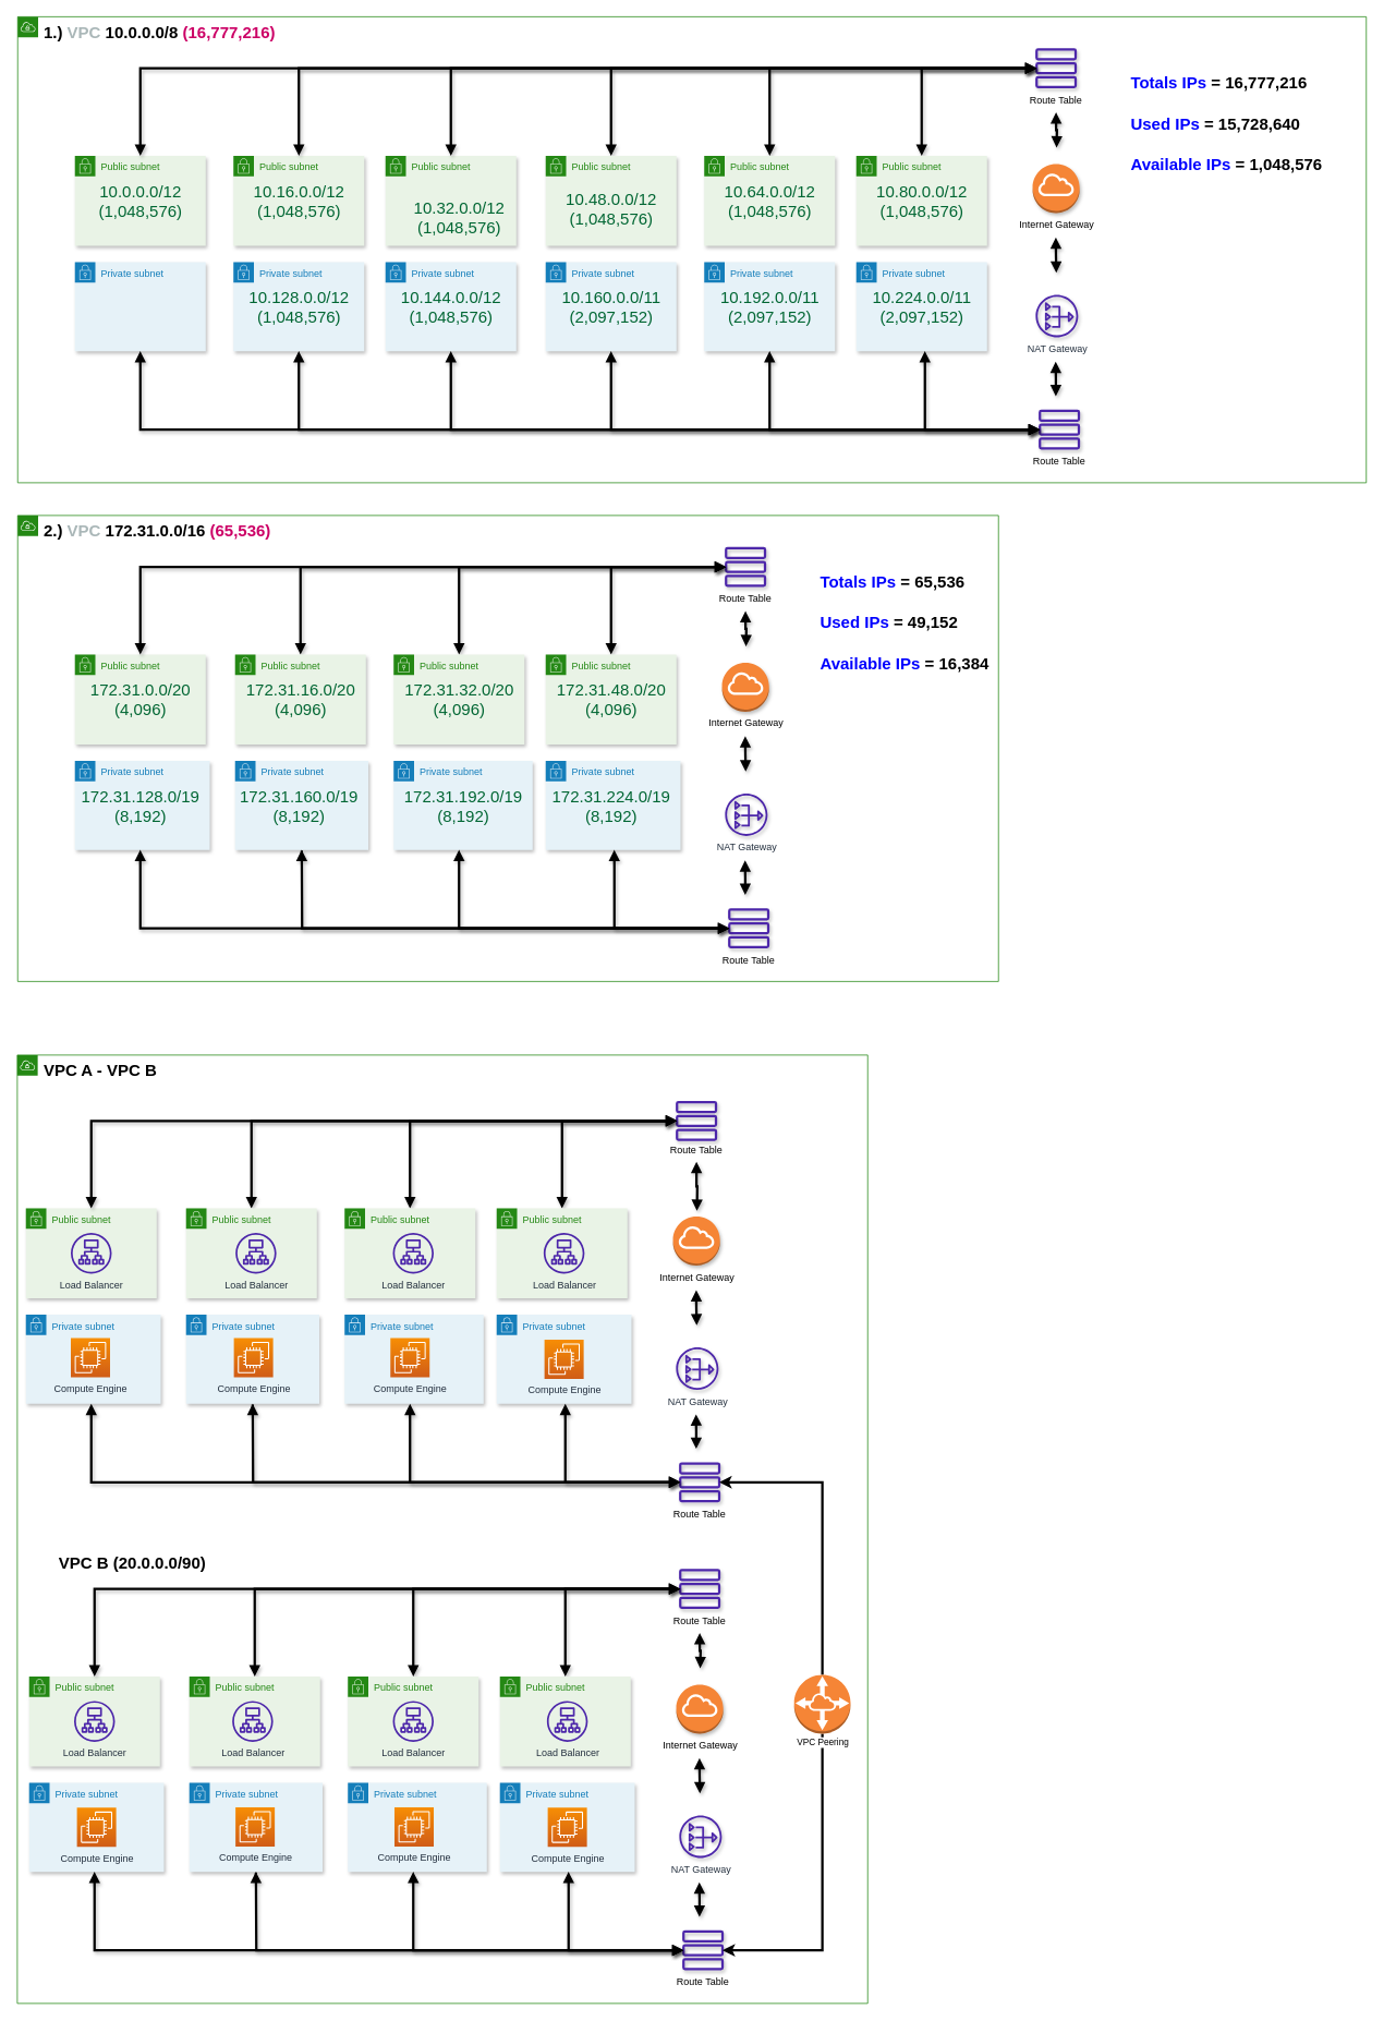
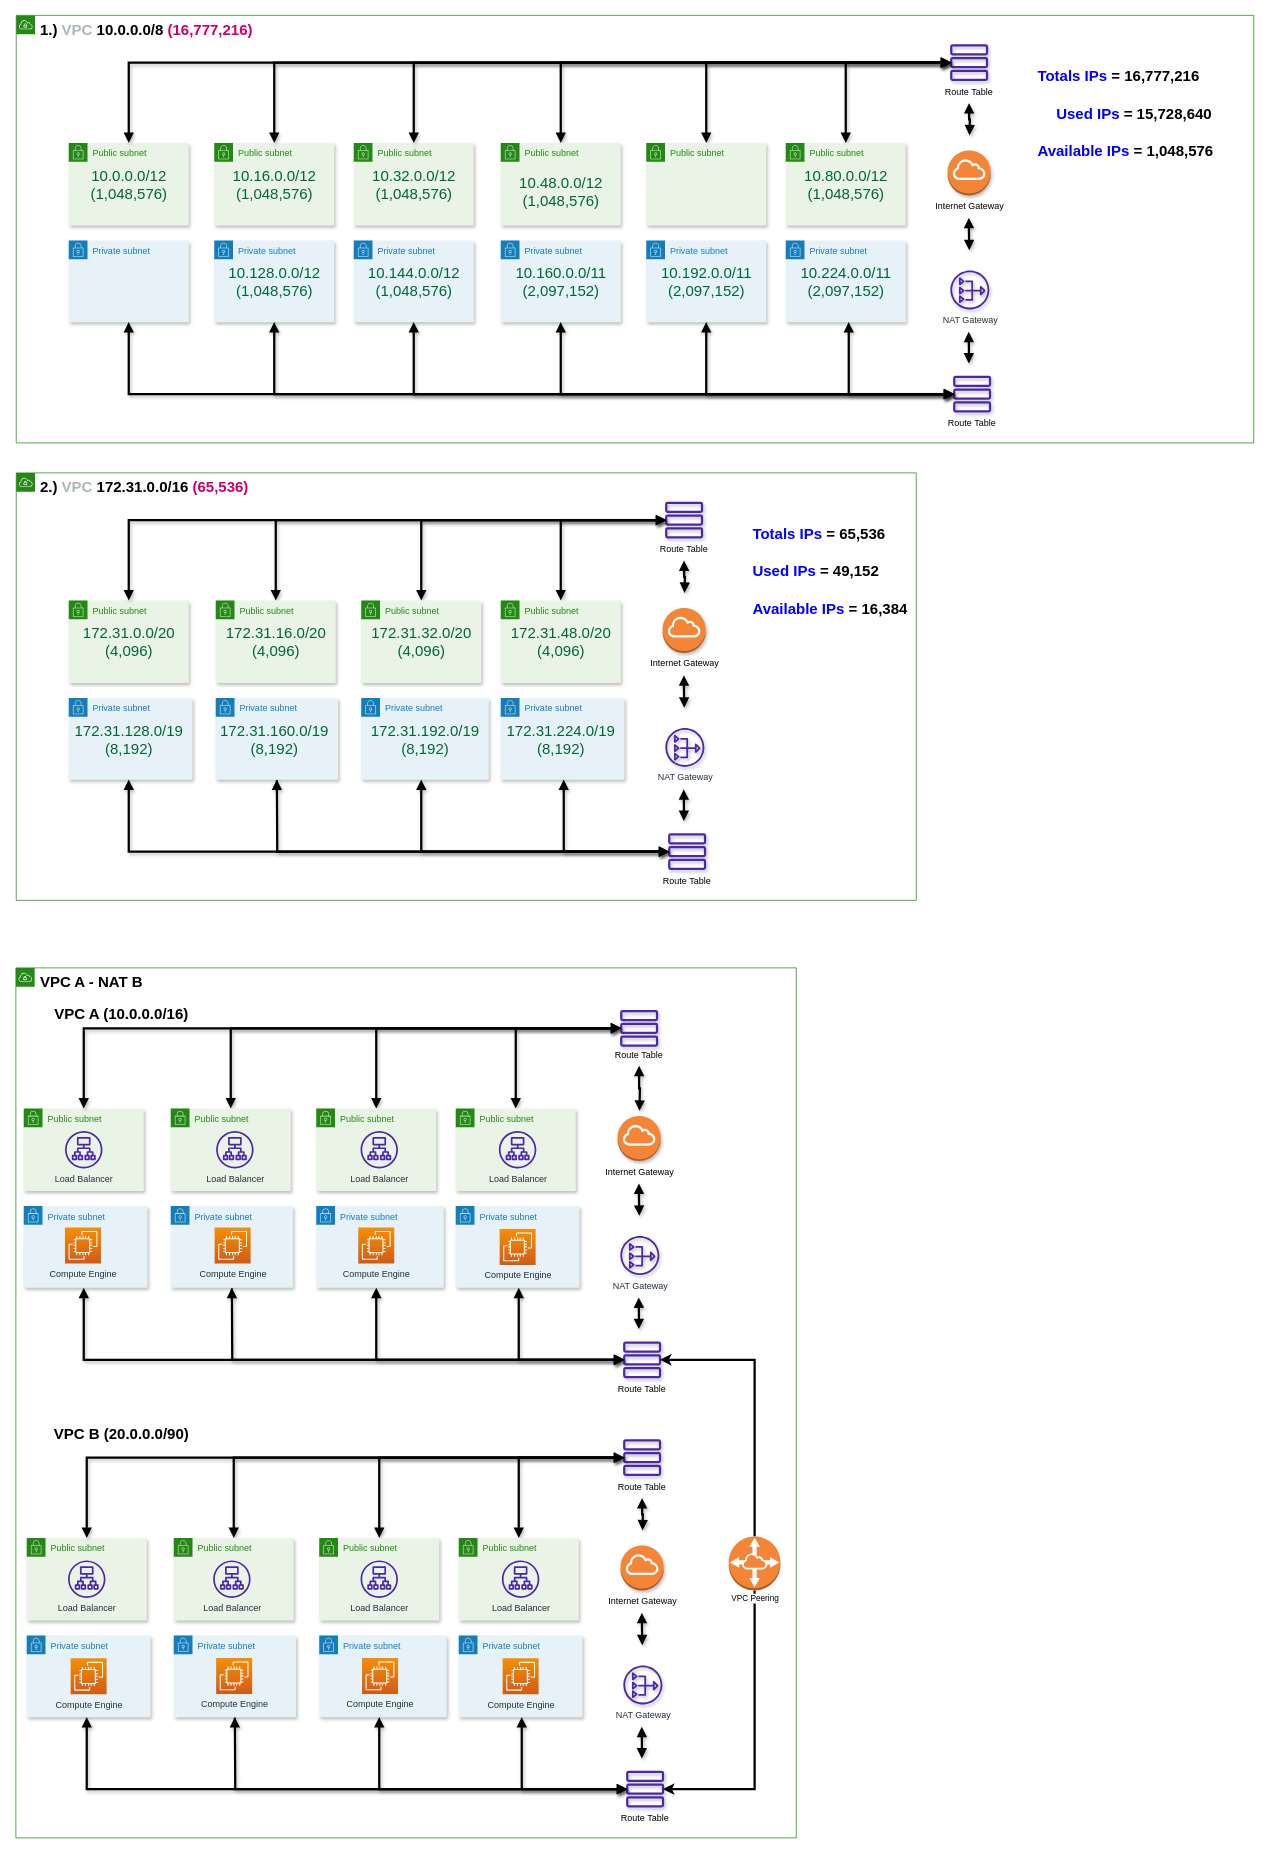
- <mxCell id="59" value="&lt;font style=&quot;font-size: 20px;&quot;&gt;&lt;span style=&quot;font-size: 20px;&quot;&gt;&lt;font color=&quot;#0000ff&quot;&gt;Used IPs &lt;/font&gt;=&amp;nbsp;&lt;/span&gt;&lt;/font&gt;15,728,640" style="text;strokeColor=none;align=left;fillColor=none;html=1;verticalAlign=middle;rounded=0;fontSize=20;fontStyle=1;labelBackgroundColor=default;labelBorderColor=none;snapToPoint=0;fixDash=0;backgroundOutline=1;comic=0;enumerate=0;metaEdit=0;shadow=1;strokeWidth=3;" parent="2" vertex="1"><mxGeometry x="1360" y="110" width="250" height="40" as="geometry" /></mxCell>
+ <mxCell id="59" value="&lt;font style=&quot;font-size: 20px;&quot;&gt;&lt;span style=&quot;font-size: 20px;&quot;&gt;&lt;font color=&quot;#0000ff&quot;&gt;Used IPs &lt;/font&gt;=&amp;nbsp;&lt;/span&gt;&lt;/font&gt;15,728,640" style="text;strokeColor=none;align=left;fillColor=none;html=1;verticalAlign=middle;rounded=0;fontSize=20;fontStyle=1;labelBackgroundColor=default;labelBorderColor=none;snapToPoint=0;fixDash=0;backgroundOutline=1;comic=0;enumerate=0;metaEdit=0;shadow=1;strokeWidth=3;" parent="2" vertex="1"><mxGeometry x="1385" y="110" width="250" height="40" as="geometry" /></mxCell>
- <mxCell id="21" value="&lt;font color=&quot;#006633&quot;&gt;10.64.0.0/12&lt;br&gt;(1,048,576)&lt;/font&gt;" style="text;html=1;align=center;verticalAlign=middle;resizable=0;points=[];autosize=1;strokeColor=none;fillColor=none;fontSize=20;fontColor=#000000;snapToPoint=0;fixDash=0;backgroundOutline=1;comic=0;enumerate=0;metaEdit=0;shadow=1;strokeWidth=3;" parent="20" vertex="1"><mxGeometry x="15" y="25" width="130" height="60" as="geometry" /></mxCell>
- <mxCell id="34" value="&lt;font color=&quot;#006633&quot;&gt;10.32.0.0/12&lt;br&gt;(1,048,576)&lt;/font&gt;" style="text;html=1;align=center;verticalAlign=middle;resizable=0;points=[];autosize=1;strokeColor=none;fillColor=none;fontSize=20;fontColor=#000000;snapToPoint=0;fixDash=0;backgroundOutline=1;comic=0;enumerate=0;metaEdit=0;shadow=1;strokeWidth=3;" parent="32" vertex="1"><mxGeometry x="25" y="45" width="130" height="60" as="geometry" /></mxCell>
+ <mxCell id="34" value="&lt;font color=&quot;#006633&quot;&gt;10.32.0.0/12&lt;br&gt;(1,048,576)&lt;/font&gt;" style="text;html=1;align=center;verticalAlign=middle;resizable=0;points=[];autosize=1;strokeColor=none;fillColor=none;fontSize=20;fontColor=#000000;snapToPoint=0;fixDash=0;backgroundOutline=1;comic=0;enumerate=0;metaEdit=0;shadow=1;strokeWidth=3;" parent="32" vertex="1"><mxGeometry x="15" y="25" width="130" height="60" as="geometry" /></mxCell>
- <mxCell id="109" value="&lt;font style=&quot;font-size: 20px;&quot;&gt;&lt;font style=&quot;font-size: 20px;&quot; color=&quot;#000000&quot;&gt;&lt;b&gt;VPC A - VPC B&lt;br&gt;&lt;/b&gt;&lt;/font&gt;&lt;/font&gt;" style="points=[[0,0],[0.25,0],[0.5,0],[0.75,0],[1,0],[1,0.25],[1,0.5],[1,0.75],[1,1],[0.75,1],[0.5,1],[0.25,1],[0,1],[0,0.75],[0,0.5],[0,0.25]];outlineConnect=0;gradientColor=none;html=1;whiteSpace=wrap;fontSize=12;fontStyle=0;container=1;pointerEvents=0;collapsible=0;recursiveResize=0;shape=mxgraph.aws4.group;grIcon=mxgraph.aws4.group_vpc;strokeColor=#248814;fillColor=none;verticalAlign=top;align=left;spacingLeft=30;fontColor=#AAB7B8;dashed=0;connectable=0;snapToPoint=0;fixDash=0;backgroundOutline=1;autosize=0;comic=0;" parent="1" vertex="1"><mxGeometry x="20.5" y="1290" width="1040.5" height="1160" as="geometry" /></mxCell>
+ <mxCell id="109" value="&lt;font style=&quot;font-size: 20px;&quot;&gt;&lt;font style=&quot;font-size: 20px;&quot; color=&quot;#000000&quot;&gt;&lt;b&gt;VPC A - NAT B&lt;br&gt;&lt;/b&gt;&lt;/font&gt;&lt;/font&gt;" style="points=[[0,0],[0.25,0],[0.5,0],[0.75,0],[1,0],[1,0.25],[1,0.5],[1,0.75],[1,1],[0.75,1],[0.5,1],[0.25,1],[0,1],[0,0.75],[0,0.5],[0,0.25]];outlineConnect=0;gradientColor=none;html=1;whiteSpace=wrap;fontSize=12;fontStyle=0;container=1;pointerEvents=0;collapsible=0;recursiveResize=0;shape=mxgraph.aws4.group;grIcon=mxgraph.aws4.group_vpc;strokeColor=#248814;fillColor=none;verticalAlign=top;align=left;spacingLeft=30;fontColor=#AAB7B8;dashed=0;connectable=0;snapToPoint=0;fixDash=0;backgroundOutline=1;autosize=0;comic=0;" parent="1" vertex="1"><mxGeometry x="20.5" y="1290" width="1040.5" height="1160" as="geometry" /></mxCell>
+ <mxCell id="198" value="&lt;font style=&quot;font-size: 20px;&quot;&gt;&lt;b&gt;VPC A (10.0.0.0/16)&lt;/b&gt;&lt;/font&gt;" style="text;html=1;align=center;verticalAlign=middle;resizable=0;points=[];autosize=1;strokeColor=none;fillColor=none;" parent="109" vertex="1"><mxGeometry x="40.5" y="40" width="200" height="40" as="geometry" /></mxCell>
